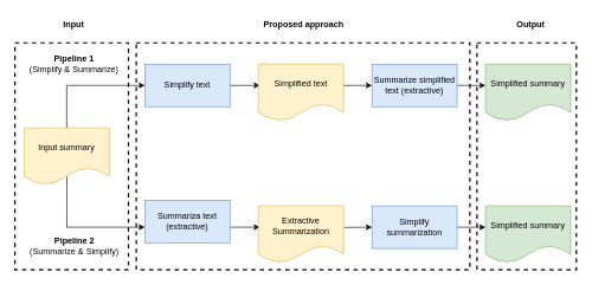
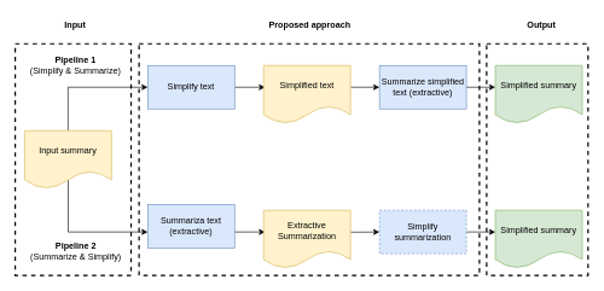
- <mxCell id="12" value="Simplify summarization" style="whiteSpace=wrap;html=1;rounded=0;fillColor=#dae8fc;strokeColor=#6c8ebf;" parent="1" vertex="1"><mxGeometry x="523" y="290" width="120" height="60" as="geometry" /></mxCell>
+ <mxCell id="12" value="Simplify summarization" style="whiteSpace=wrap;html=1;rounded=0;fillColor=#dae8fc;strokeColor=#6c8ebf;dashed=1;" parent="1" vertex="1"><mxGeometry x="523" y="290" width="120" height="60" as="geometry" /></mxCell>
